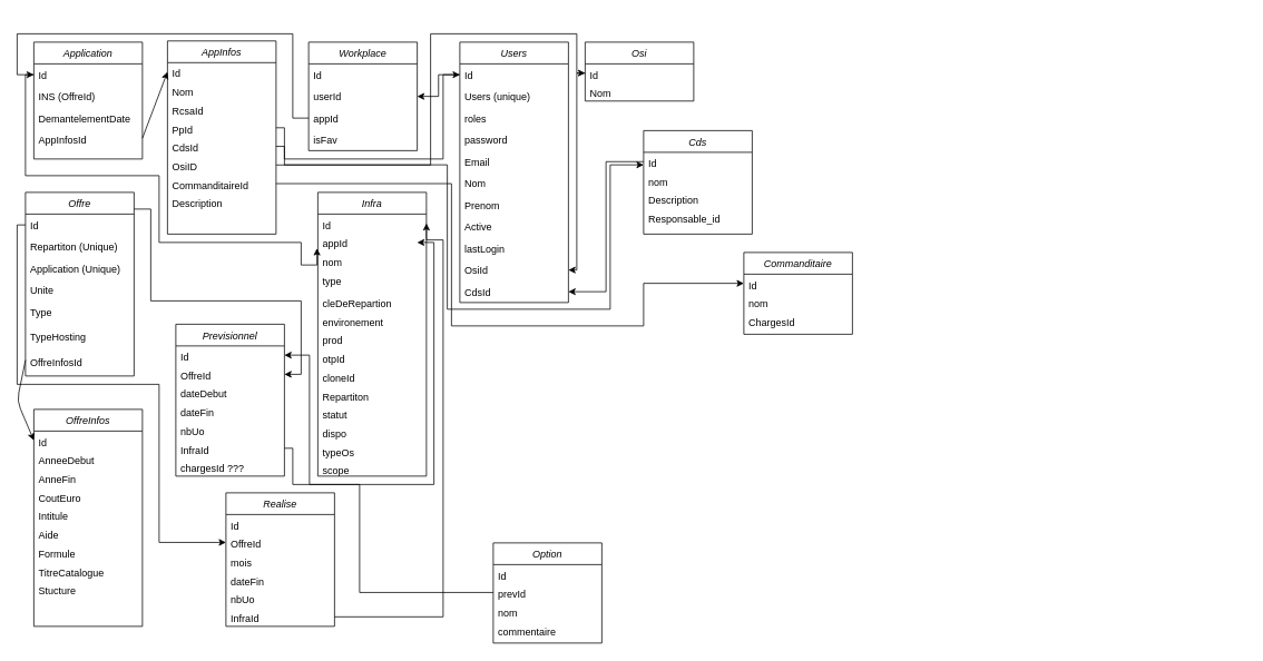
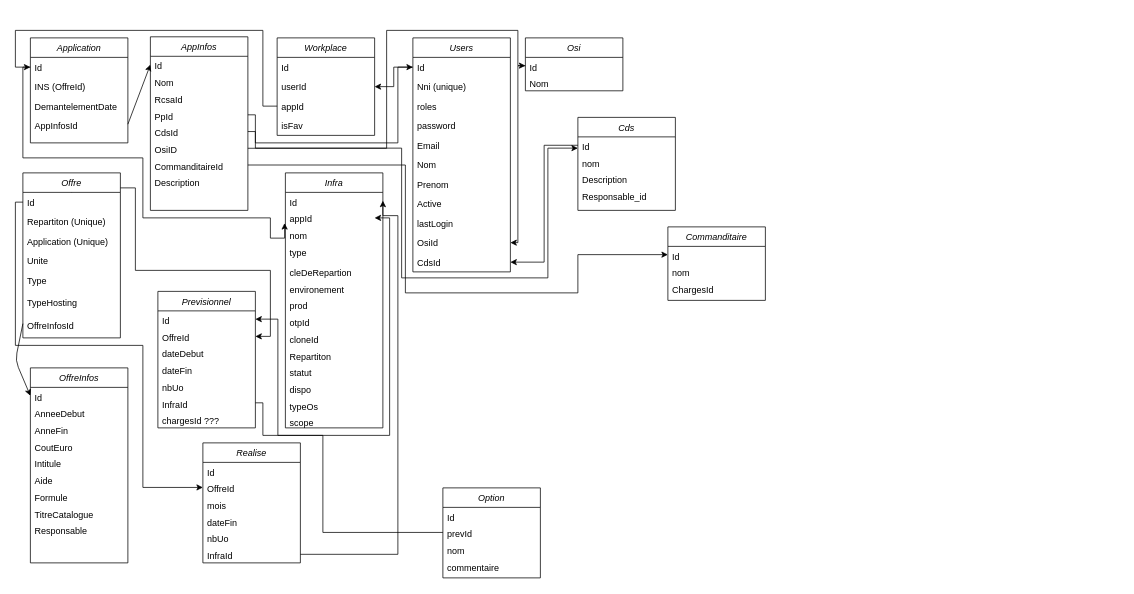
- <mxCell id="29" value="Users (unique)" style="text;align=left;verticalAlign=top;spacingLeft=4;spacingRight=4;overflow=hidden;rotatable=0;points=[[0,0.5],[1,0.5]];portConstraint=eastwest;rounded=0;shadow=0;html=0;" parent="27" vertex="1"><mxGeometry y="52" width="130" height="26" as="geometry" /></mxCell>
+ <mxCell id="29" value="Nni (unique)" style="text;align=left;verticalAlign=top;spacingLeft=4;spacingRight=4;overflow=hidden;rotatable=0;points=[[0,0.5],[1,0.5]];portConstraint=eastwest;rounded=0;shadow=0;html=0;" parent="27" vertex="1"><mxGeometry y="52" width="130" height="26" as="geometry" /></mxCell>
- <mxCell id="84" value="Stucture" style="text;align=left;verticalAlign=top;spacingLeft=4;spacingRight=4;overflow=hidden;rotatable=0;points=[[0,0.5],[1,0.5]];portConstraint=eastwest;rounded=0;shadow=0;html=0;" parent="75" vertex="1"><mxGeometry y="204.286" width="130" height="22.286" as="geometry" /></mxCell>
+ <mxCell id="84" value="Responsable" style="text;align=left;verticalAlign=top;spacingLeft=4;spacingRight=4;overflow=hidden;rotatable=0;points=[[0,0.5],[1,0.5]];portConstraint=eastwest;rounded=0;shadow=0;html=0;" parent="75" vertex="1"><mxGeometry y="204.286" width="130" height="22.286" as="geometry" /></mxCell>
